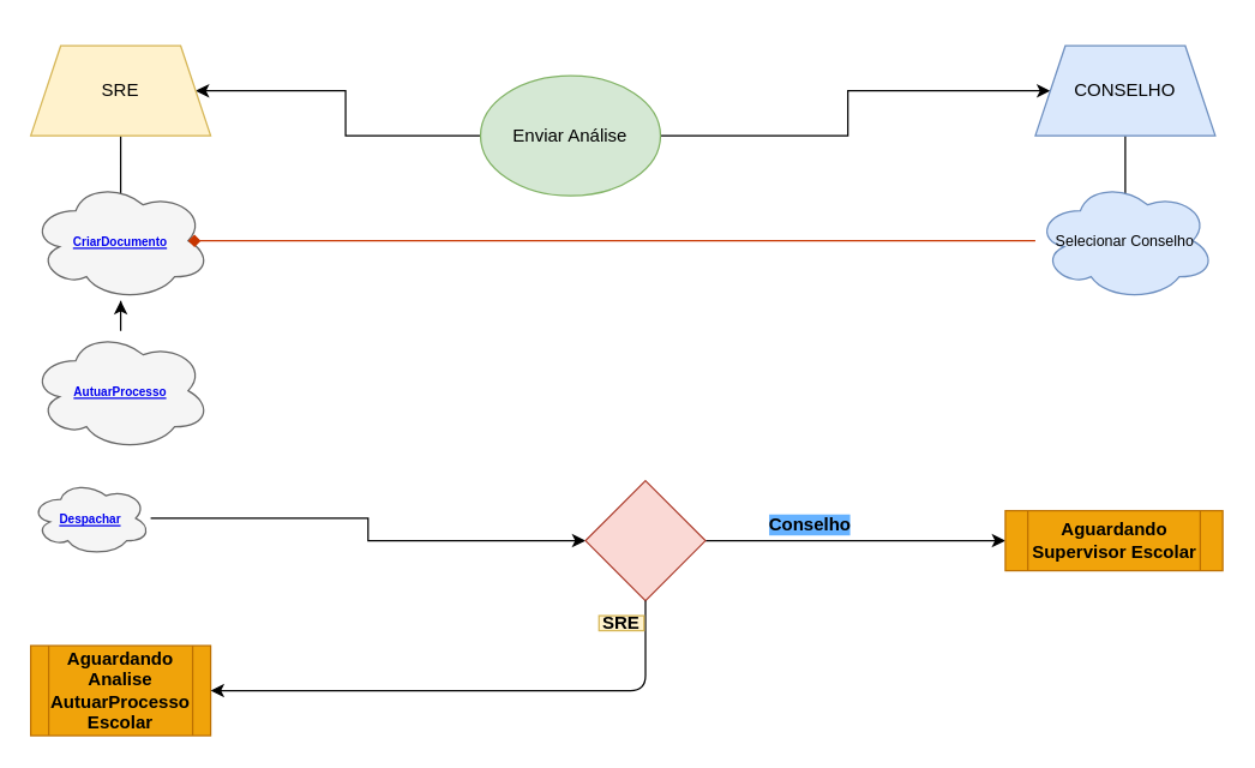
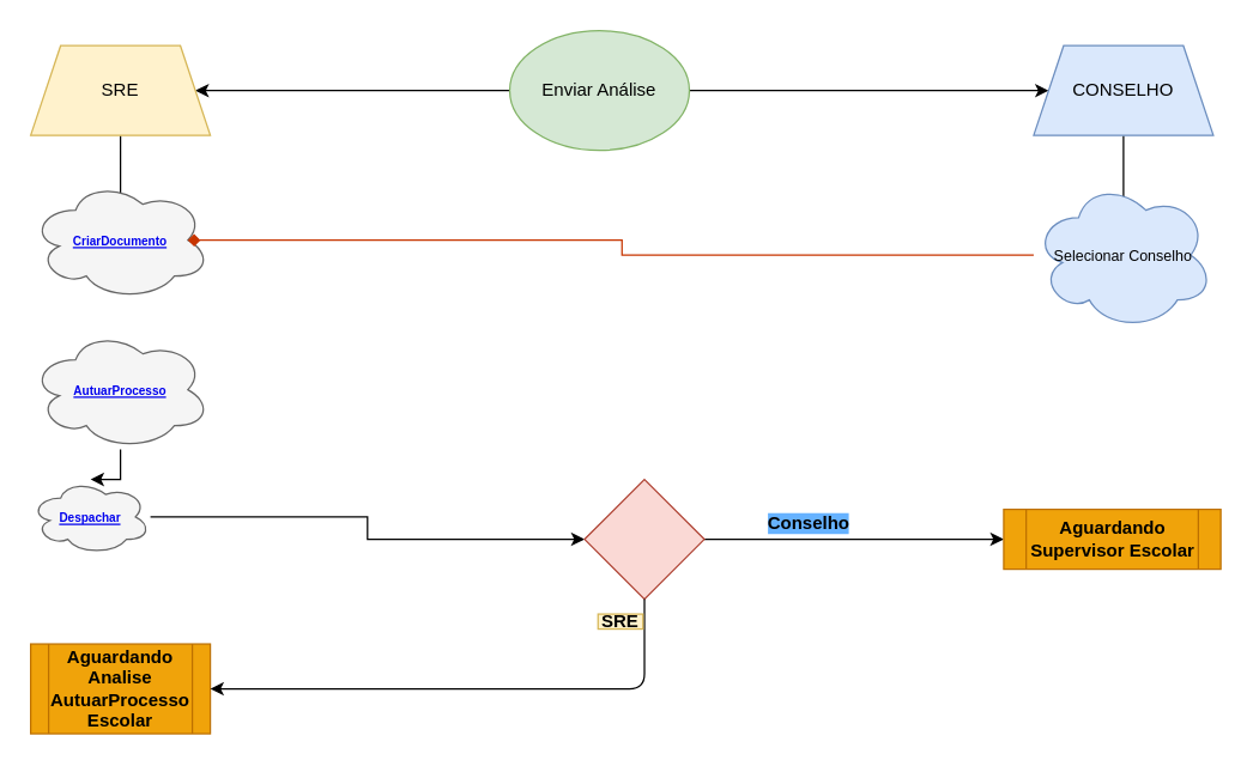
- <mxCell id="4" value="&lt;span&gt;Enviar Análise&lt;/span&gt;" style="ellipse;whiteSpace=wrap;html=1;fillColor=#d5e8d4;strokeColor=#82b366;" vertex="1" parent="1"><mxGeometry x="320" y="50" width="120" height="80" as="geometry" /></mxCell>
+ <mxCell id="4" value="&lt;span&gt;Enviar Análise&lt;/span&gt;" style="ellipse;whiteSpace=wrap;html=1;fillColor=#d5e8d4;strokeColor=#82b366;" vertex="1" parent="1"><mxGeometry x="340" y="20" width="120" height="80" as="geometry" /></mxCell>
- <mxCell id="16" value="&lt;font style=&quot;font-size: 10px&quot;&gt;Selecionar Conselho&lt;/font&gt;" style="ellipse;shape=cloud;whiteSpace=wrap;html=1;strokeColor=#6c8ebf;fillColor=#dae8fc;" vertex="1" parent="1"><mxGeometry x="690" y="120" width="120" height="80" as="geometry" /></mxCell>
+ <mxCell id="16" value="&lt;font style=&quot;font-size: 10px&quot;&gt;Selecionar Conselho&lt;/font&gt;" style="ellipse;shape=cloud;whiteSpace=wrap;html=1;strokeColor=#6c8ebf;fillColor=#dae8fc;" vertex="1" parent="1"><mxGeometry x="690" y="120" width="120" height="100" as="geometry" /></mxCell>
- <mxCell id="9" value="" style="edgeStyle=orthogonalEdgeStyle;rounded=0;orthogonalLoop=1;jettySize=auto;html=1;" edge="1" parent="1" source="10" target="13"><mxGeometry relative="1" as="geometry" /></mxCell>
+ <mxCell id="9" value="" style="edgeStyle=orthogonalEdgeStyle;rounded=0;orthogonalLoop=1;jettySize=auto;html=1;" edge="1" parent="1" source="10" target="12"><mxGeometry relative="1" as="geometry" /></mxCell>
